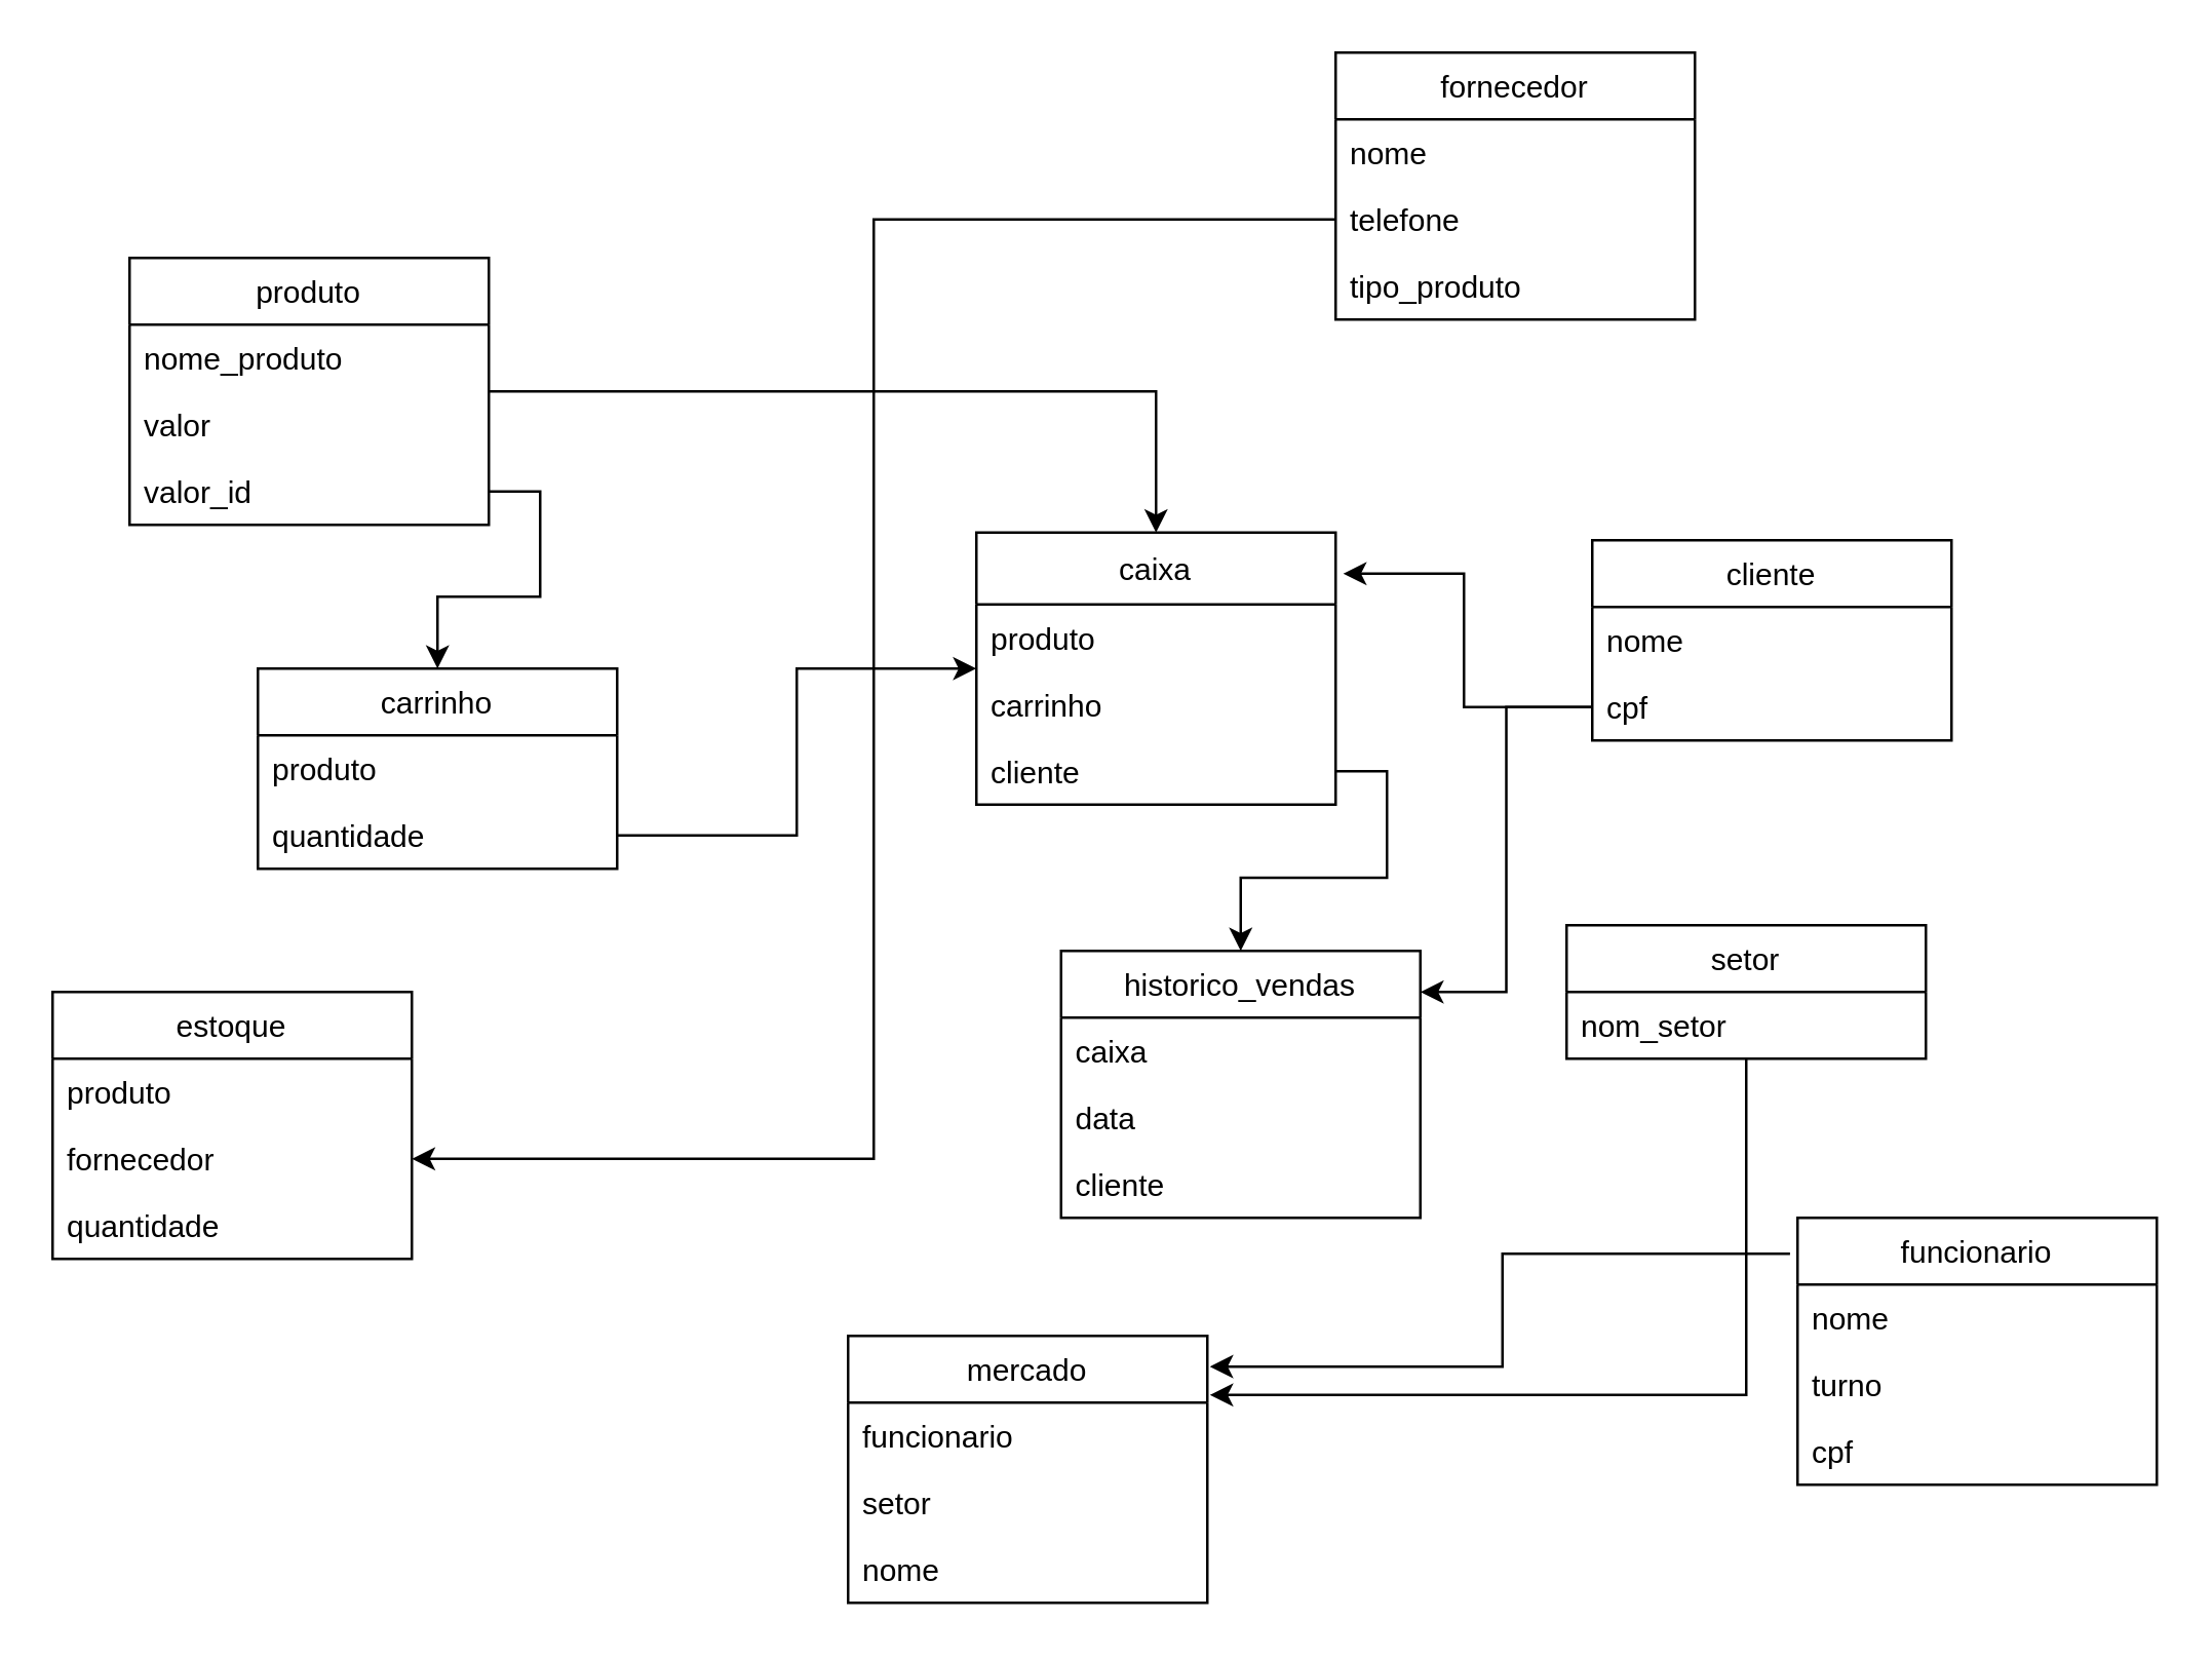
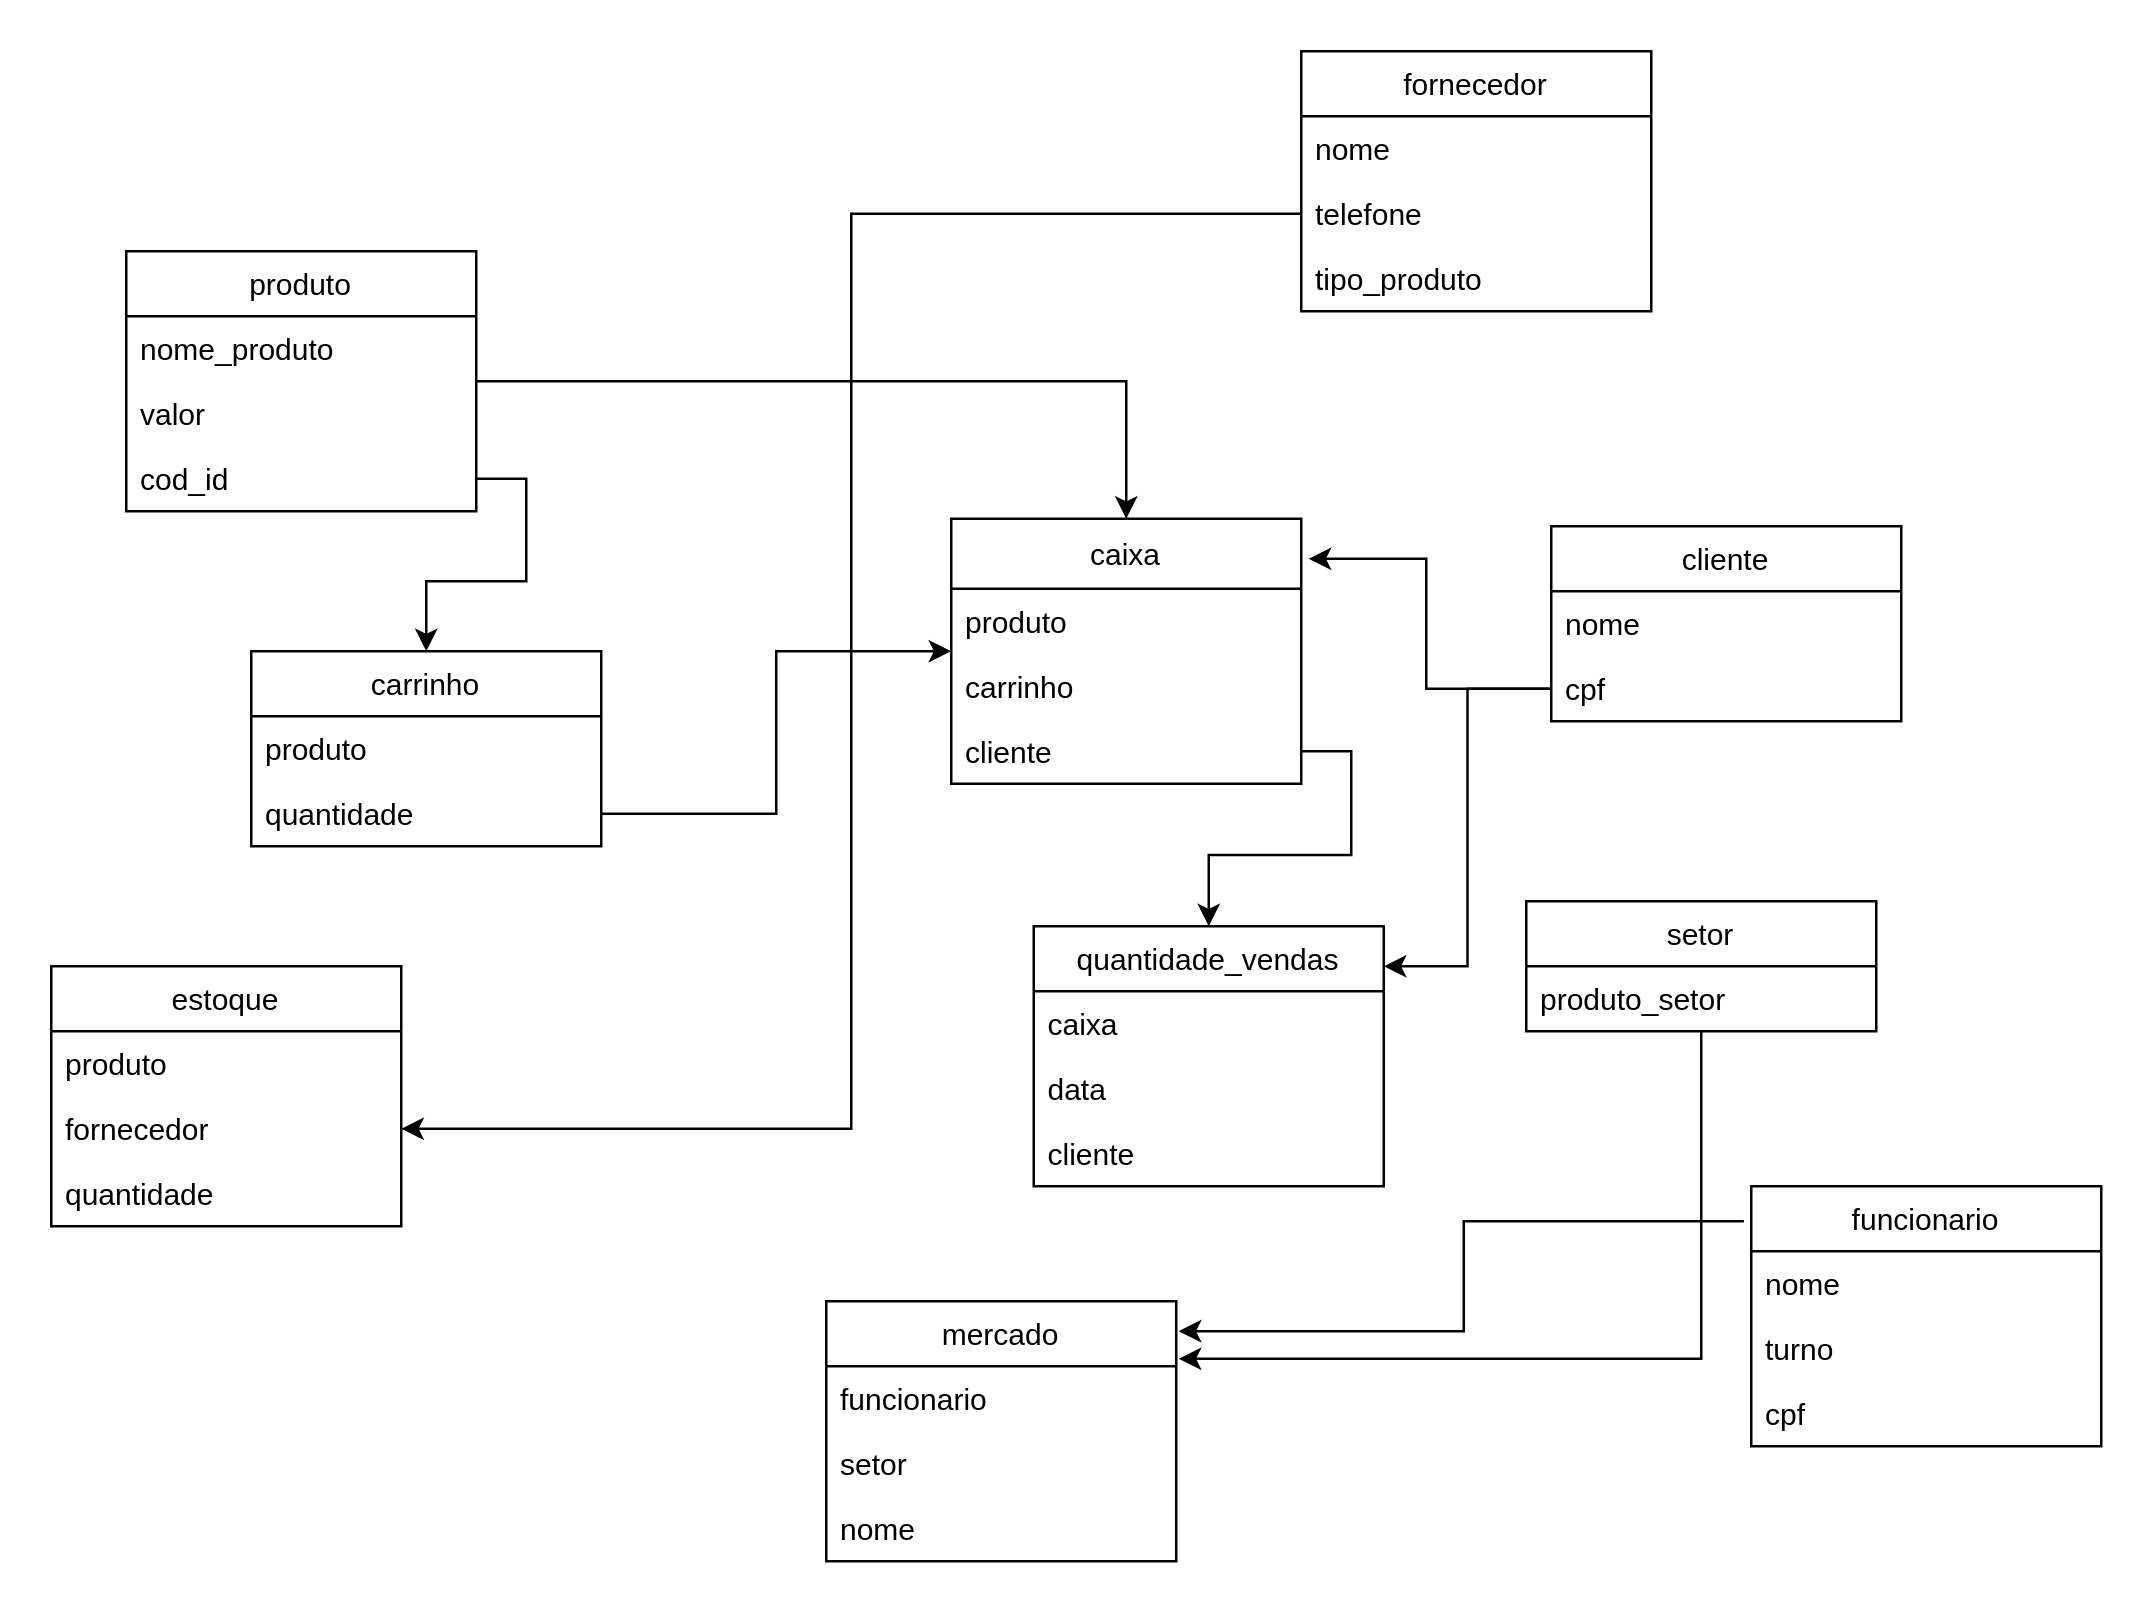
- <mxCell id="6" value="valor_id" style="text;strokeColor=none;fillColor=none;align=left;verticalAlign=top;spacingLeft=4;spacingRight=4;overflow=hidden;rotatable=0;points=[[0,0.5],[1,0.5]];portConstraint=eastwest;" vertex="1" parent="3"><mxGeometry y="78" width="140" height="26" as="geometry" /></mxCell>
+ <mxCell id="6" value="cod_id" style="text;strokeColor=none;fillColor=none;align=left;verticalAlign=top;spacingLeft=4;spacingRight=4;overflow=hidden;rotatable=0;points=[[0,0.5],[1,0.5]];portConstraint=eastwest;" vertex="1" parent="3"><mxGeometry y="78" width="140" height="26" as="geometry" /></mxCell>
- <mxCell id="28" value="historico_vendas" style="swimlane;fontStyle=0;childLayout=stackLayout;horizontal=1;startSize=26;fillColor=none;horizontalStack=0;resizeParent=1;resizeParentMax=0;resizeLast=0;collapsible=1;marginBottom=0;" vertex="1" parent="1"><mxGeometry x="413" y="370" width="140" height="104" as="geometry" /></mxCell>
+ <mxCell id="28" value="quantidade_vendas" style="swimlane;fontStyle=0;childLayout=stackLayout;horizontal=1;startSize=26;fillColor=none;horizontalStack=0;resizeParent=1;resizeParentMax=0;resizeLast=0;collapsible=1;marginBottom=0;" vertex="1" parent="1"><mxGeometry x="413" y="370" width="140" height="104" as="geometry" /></mxCell>
- <mxCell id="27" value="nom_setor" style="text;strokeColor=none;fillColor=none;align=left;verticalAlign=top;spacingLeft=4;spacingRight=4;overflow=hidden;rotatable=0;points=[[0,0.5],[1,0.5]];portConstraint=eastwest;" vertex="1" parent="26"><mxGeometry y="26" width="140" height="26" as="geometry" /></mxCell>
+ <mxCell id="27" value="produto_setor" style="text;strokeColor=none;fillColor=none;align=left;verticalAlign=top;spacingLeft=4;spacingRight=4;overflow=hidden;rotatable=0;points=[[0,0.5],[1,0.5]];portConstraint=eastwest;" vertex="1" parent="26"><mxGeometry y="26" width="140" height="26" as="geometry" /></mxCell>
